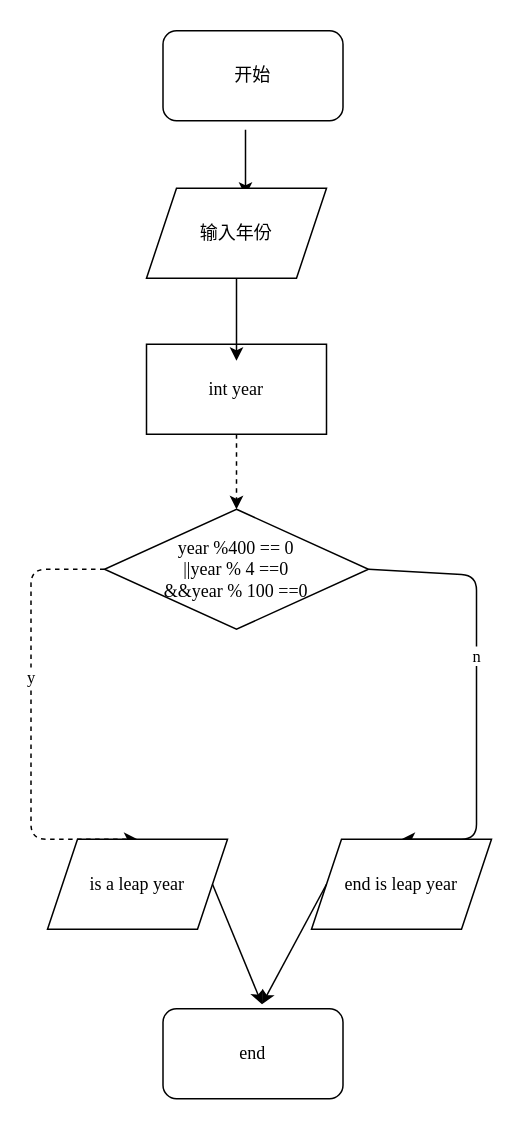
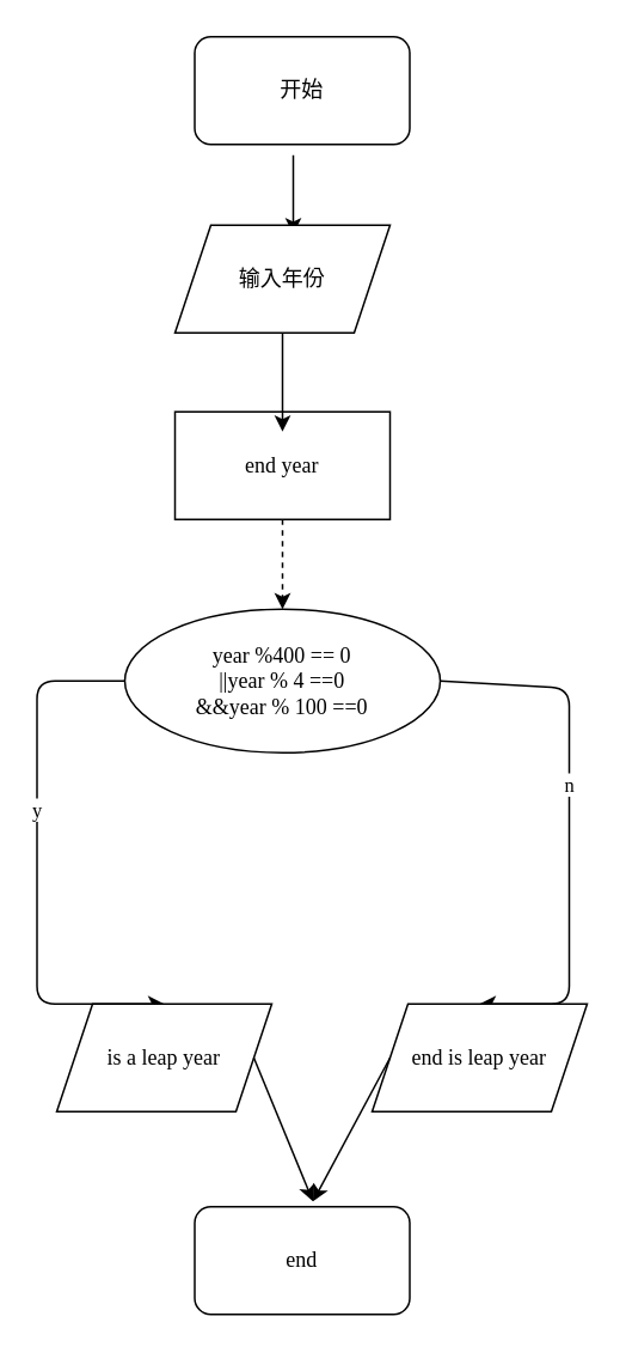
- <mxCell id="4" value="&amp;nbsp;int year&amp;nbsp;" style="rounded=0;whiteSpace=wrap;html=1;fontFamily=Garamond;" vertex="1" parent="1"><mxGeometry x="97" y="229" width="120" height="60" as="geometry" /></mxCell>
+ <mxCell id="4" value="&amp;nbsp;end year&amp;nbsp;" style="rounded=0;whiteSpace=wrap;html=1;fontFamily=Garamond;" vertex="1" parent="1"><mxGeometry x="97" y="229" width="120" height="60" as="geometry" /></mxCell>
- <mxCell id="6" value="year %400 == 0&lt;br&gt;||year % 4 ==0&lt;br&gt;&amp;amp;&amp;amp;year % 100 ==0" style="rhombus;whiteSpace=wrap;html=1;fontFamily=Garamond;" vertex="1" parent="1"><mxGeometry x="69" y="339" width="176" height="80" as="geometry" /></mxCell>
+ <mxCell id="6" value="year %400 == 0&lt;br&gt;||year % 4 ==0&lt;br&gt;&amp;amp;&amp;amp;year % 100 ==0" style="ellipse;whiteSpace=wrap;html=1;fontFamily=Garamond;" vertex="1" parent="1"><mxGeometry x="69" y="339" width="176" height="80" as="geometry" /></mxCell>
- <mxCell id="9" value="y" style="endArrow=classic;html=1;fontFamily=Garamond;exitX=0;exitY=0.5;exitDx=0;exitDy=0;entryX=0.5;entryY=0;entryDx=0;entryDy=0;dashed=1;" edge="1" parent="1" source="6" target="11"><mxGeometry x="-0.194" width="50" height="50" relative="1" as="geometry"><mxPoint x="20" y="383" as="sourcePoint" /><mxPoint x="163" y="559" as="targetPoint" /><Array as="points"><mxPoint x="20" y="379" /><mxPoint x="20" y="427" /><mxPoint x="20" y="559" /></Array><mxPoint as="offset" /></mxGeometry></mxCell>
+ <mxCell id="9" value="y" style="endArrow=classic;html=1;fontFamily=Garamond;exitX=0;exitY=0.5;exitDx=0;exitDy=0;entryX=0.5;entryY=0;entryDx=0;entryDy=0;" edge="1" parent="1" source="6" target="11"><mxGeometry x="-0.194" width="50" height="50" relative="1" as="geometry"><mxPoint x="20" y="383" as="sourcePoint" /><mxPoint x="163" y="559" as="targetPoint" /><Array as="points"><mxPoint x="20" y="379" /><mxPoint x="20" y="427" /><mxPoint x="20" y="559" /></Array><mxPoint as="offset" /></mxGeometry></mxCell>
